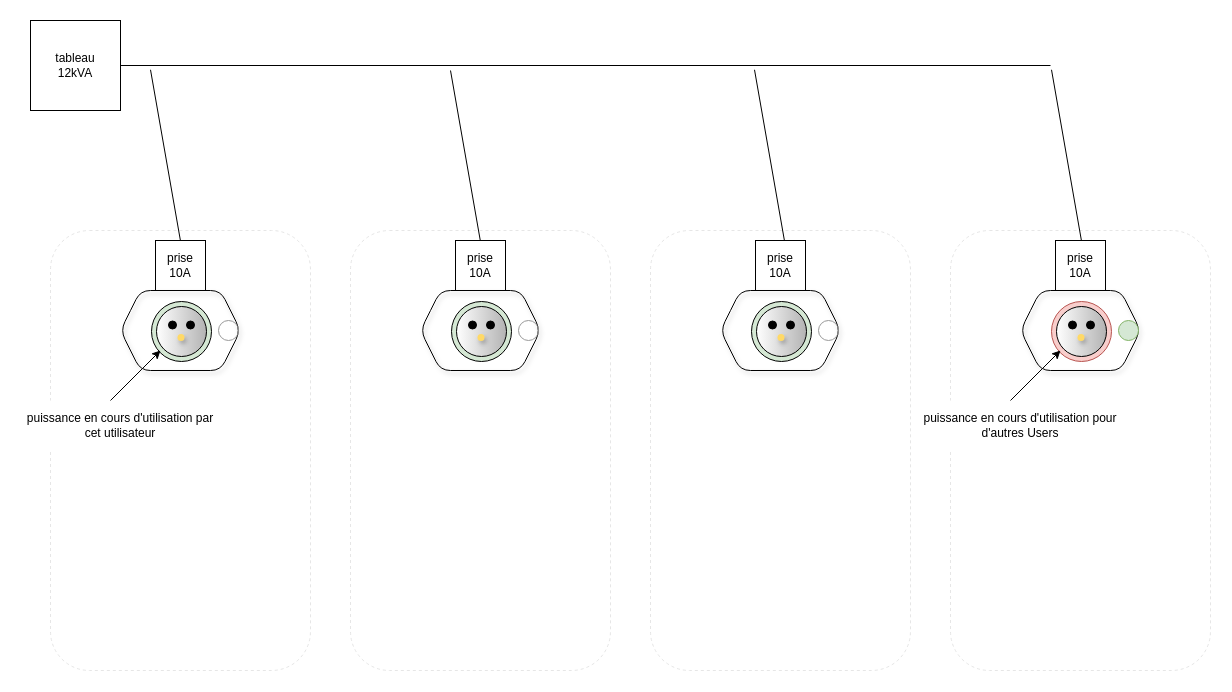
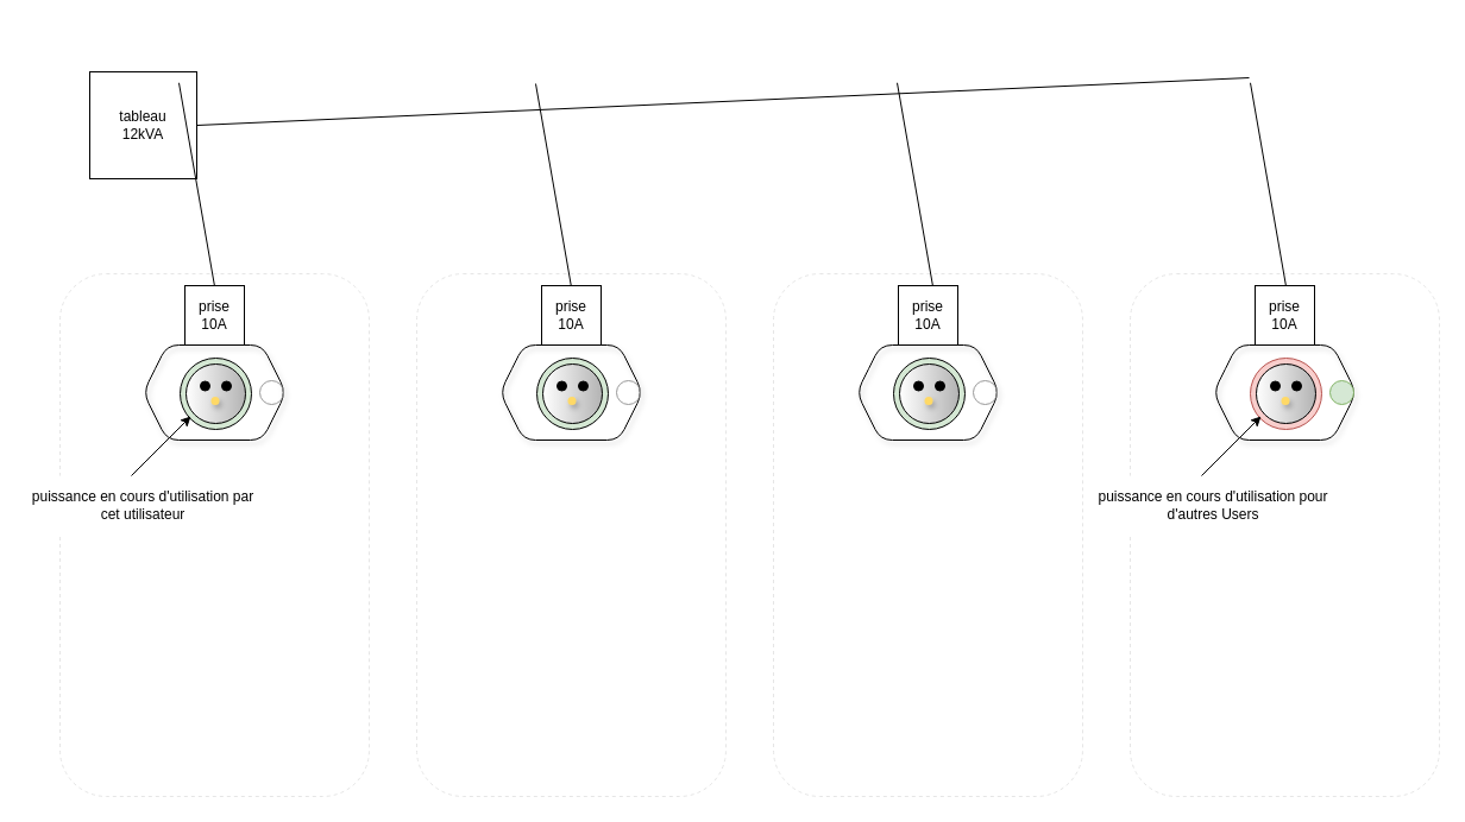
- <mxCell id="6" value="tableau&lt;br&gt;12kVA" style="whiteSpace=wrap;html=1;aspect=fixed;" vertex="1" parent="1"><mxGeometry x="30" y="20" width="90" height="90" as="geometry" /></mxCell>
+ <mxCell id="6" value="tableau&lt;br&gt;12kVA" style="whiteSpace=wrap;html=1;aspect=fixed;" vertex="1" parent="1"><mxGeometry x="75" y="60" width="90" height="90" as="geometry" /></mxCell>
